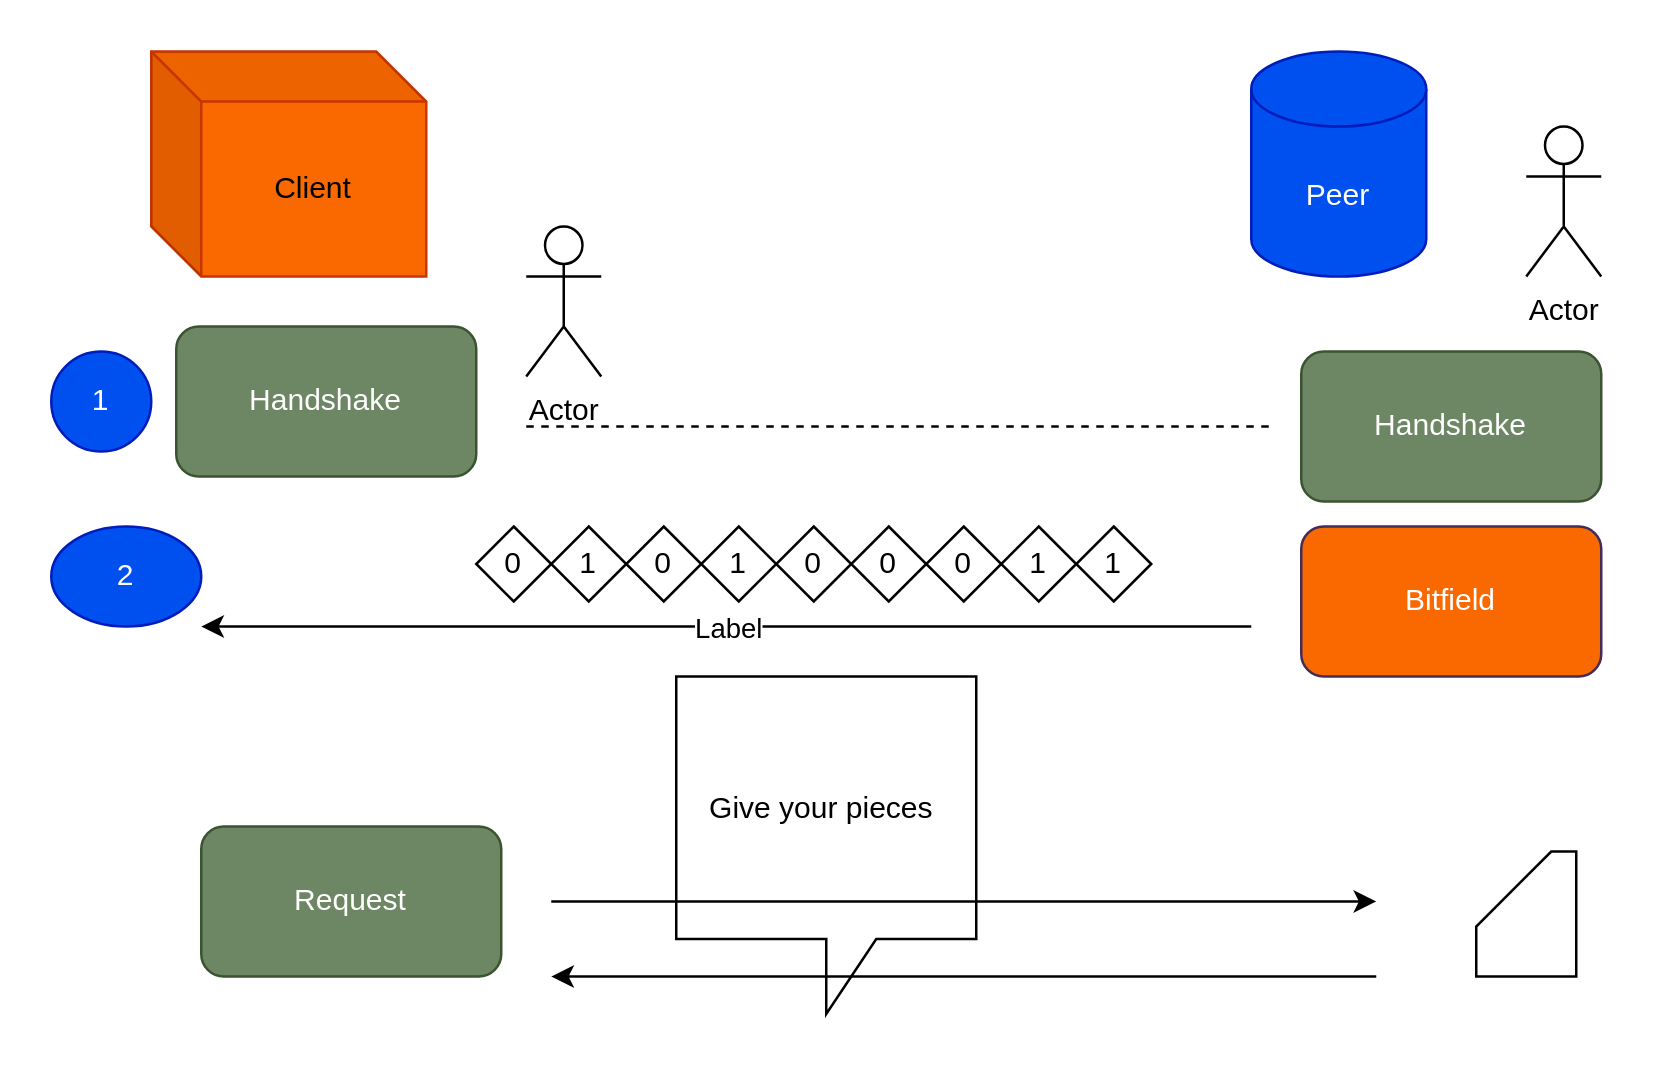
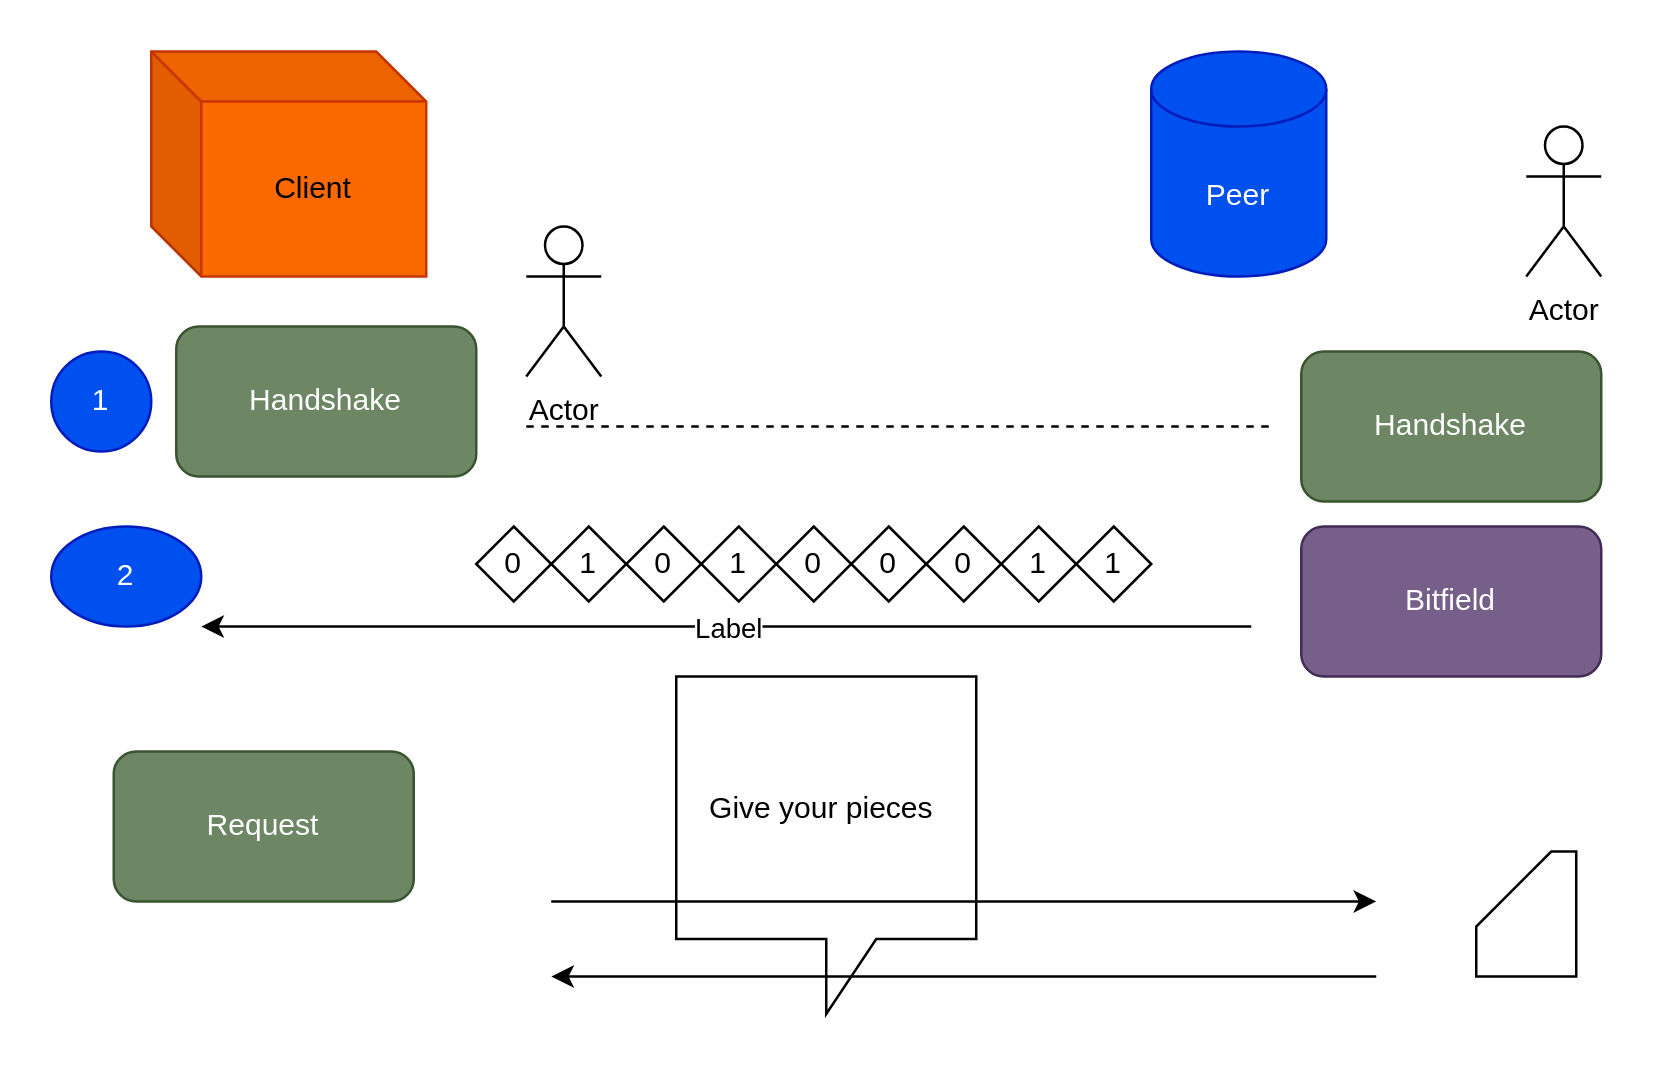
- <mxCell id="6" value="Peer&lt;br&gt;" style="shape=cylinder3;whiteSpace=wrap;html=1;boundedLbl=1;backgroundOutline=1;size=15;fillColor=#0050ef;fontColor=#ffffff;strokeColor=#001DBC;" vertex="1" parent="1"><mxGeometry x="500" y="20" width="70" height="90" as="geometry" /></mxCell>
+ <mxCell id="6" value="Peer&lt;br&gt;" style="shape=cylinder3;whiteSpace=wrap;html=1;boundedLbl=1;backgroundOutline=1;size=15;fillColor=#0050ef;fontColor=#ffffff;strokeColor=#001DBC;" vertex="1" parent="1"><mxGeometry x="460" y="20" width="70" height="90" as="geometry" /></mxCell>
- <mxCell id="21" value="Bitfield" style="rounded=1;whiteSpace=wrap;html=1;fillColor=#fa6800;fontColor=#ffffff;strokeColor=#432D57;" vertex="1" parent="1"><mxGeometry x="520" y="210" width="120" height="60" as="geometry" /></mxCell>
+ <mxCell id="21" value="Bitfield" style="rounded=1;whiteSpace=wrap;html=1;fillColor=#76608a;fontColor=#ffffff;strokeColor=#432D57;" vertex="1" parent="1"><mxGeometry x="520" y="210" width="120" height="60" as="geometry" /></mxCell>
- <mxCell id="25" value="Request" style="rounded=1;whiteSpace=wrap;html=1;fillColor=#6d8764;fontColor=#ffffff;strokeColor=#3A5431;" vertex="1" parent="1"><mxGeometry x="80" y="330" width="120" height="60" as="geometry" /></mxCell>
+ <mxCell id="25" value="Request" style="rounded=1;whiteSpace=wrap;html=1;fillColor=#6d8764;fontColor=#ffffff;strokeColor=#3A5431;" vertex="1" parent="1"><mxGeometry x="45" y="300" width="120" height="60" as="geometry" /></mxCell>
